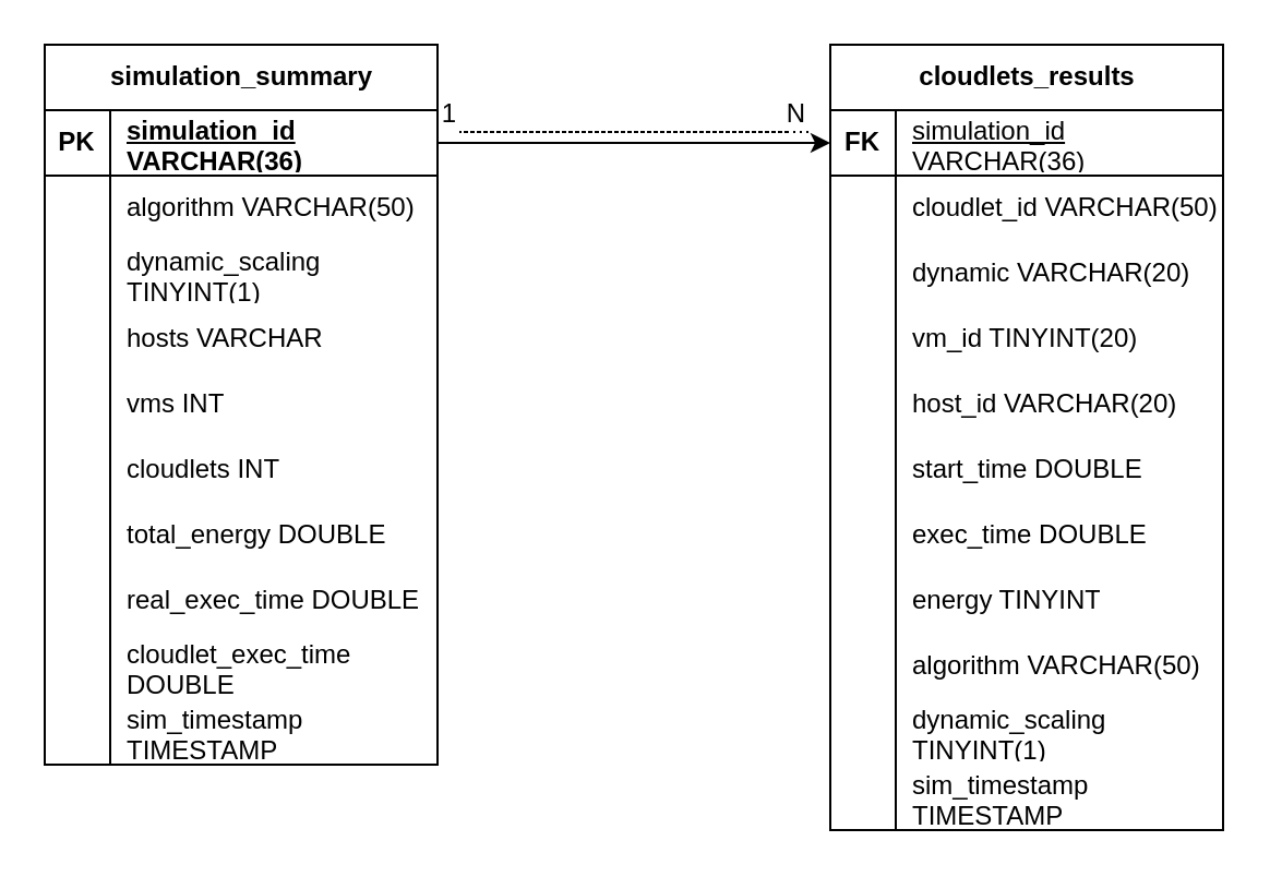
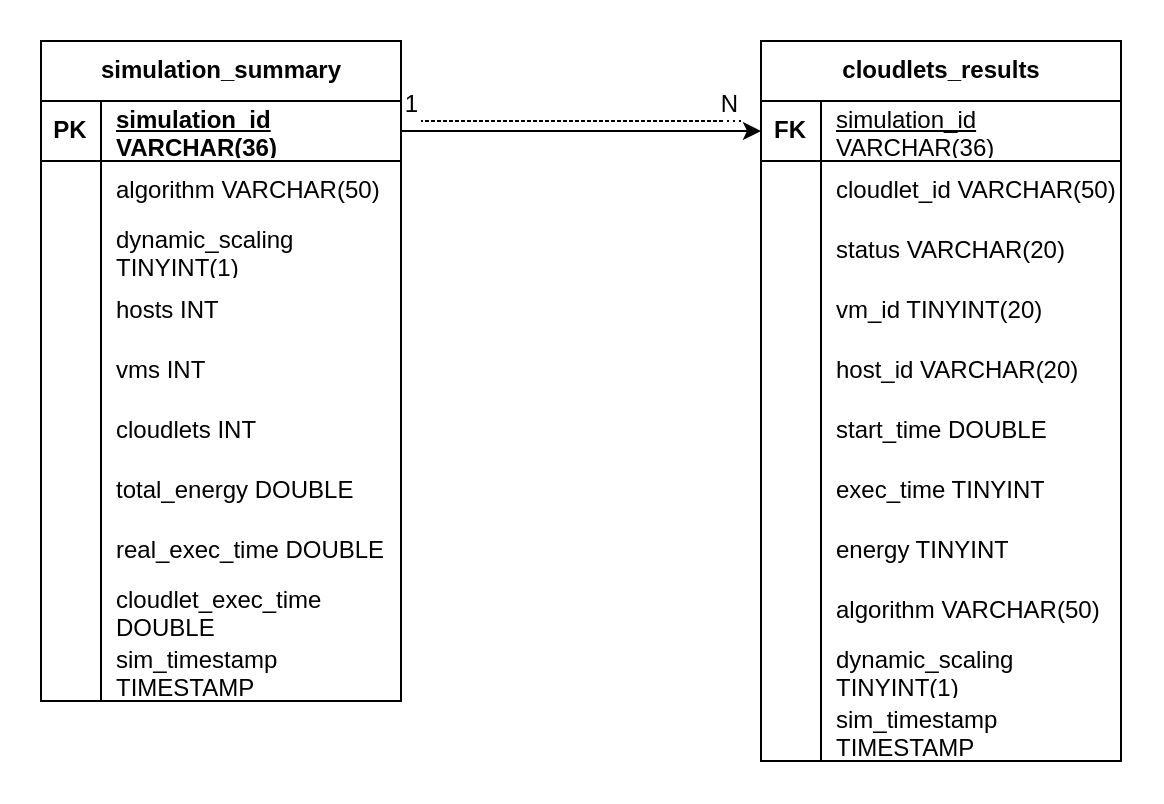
- <mxCell id="11" value="dynamic VARCHAR(20)" style="shape=partialRectangle;connectable=0;fillColor=none;top=0;left=0;bottom=0;right=0;align=left;spacingLeft=6;overflow=hidden;whiteSpace=wrap;html=1;" vertex="1" parent="9"><mxGeometry x="30" width="150" height="30" as="geometry"><mxRectangle width="150" height="30" as="alternateBounds" /></mxGeometry></mxCell>
+ <mxCell id="11" value="status VARCHAR(20)" style="shape=partialRectangle;connectable=0;fillColor=none;top=0;left=0;bottom=0;right=0;align=left;spacingLeft=6;overflow=hidden;whiteSpace=wrap;html=1;" vertex="1" parent="9"><mxGeometry x="30" width="150" height="30" as="geometry"><mxRectangle width="150" height="30" as="alternateBounds" /></mxGeometry></mxCell>
- <mxCell id="48" value="hosts VARCHAR" style="shape=partialRectangle;connectable=0;fillColor=none;top=0;left=0;bottom=0;right=0;align=left;spacingLeft=6;overflow=hidden;whiteSpace=wrap;html=1;" vertex="1" parent="46"><mxGeometry x="30" width="150" height="30" as="geometry"><mxRectangle width="150" height="30" as="alternateBounds" /></mxGeometry></mxCell>
+ <mxCell id="48" value="hosts INT" style="shape=partialRectangle;connectable=0;fillColor=none;top=0;left=0;bottom=0;right=0;align=left;spacingLeft=6;overflow=hidden;whiteSpace=wrap;html=1;" vertex="1" parent="46"><mxGeometry x="30" width="150" height="30" as="geometry"><mxRectangle width="150" height="30" as="alternateBounds" /></mxGeometry></mxCell>
- <mxCell id="23" value="exec_time DOUBLE" style="shape=partialRectangle;connectable=0;fillColor=none;top=0;left=0;bottom=0;right=0;align=left;spacingLeft=6;overflow=hidden;whiteSpace=wrap;html=1;" vertex="1" parent="21"><mxGeometry x="30" width="150" height="30" as="geometry"><mxRectangle width="150" height="30" as="alternateBounds" /></mxGeometry></mxCell>
+ <mxCell id="23" value="exec_time TINYINT" style="shape=partialRectangle;connectable=0;fillColor=none;top=0;left=0;bottom=0;right=0;align=left;spacingLeft=6;overflow=hidden;whiteSpace=wrap;html=1;" vertex="1" parent="21"><mxGeometry x="30" width="150" height="30" as="geometry"><mxRectangle width="150" height="30" as="alternateBounds" /></mxGeometry></mxCell>
